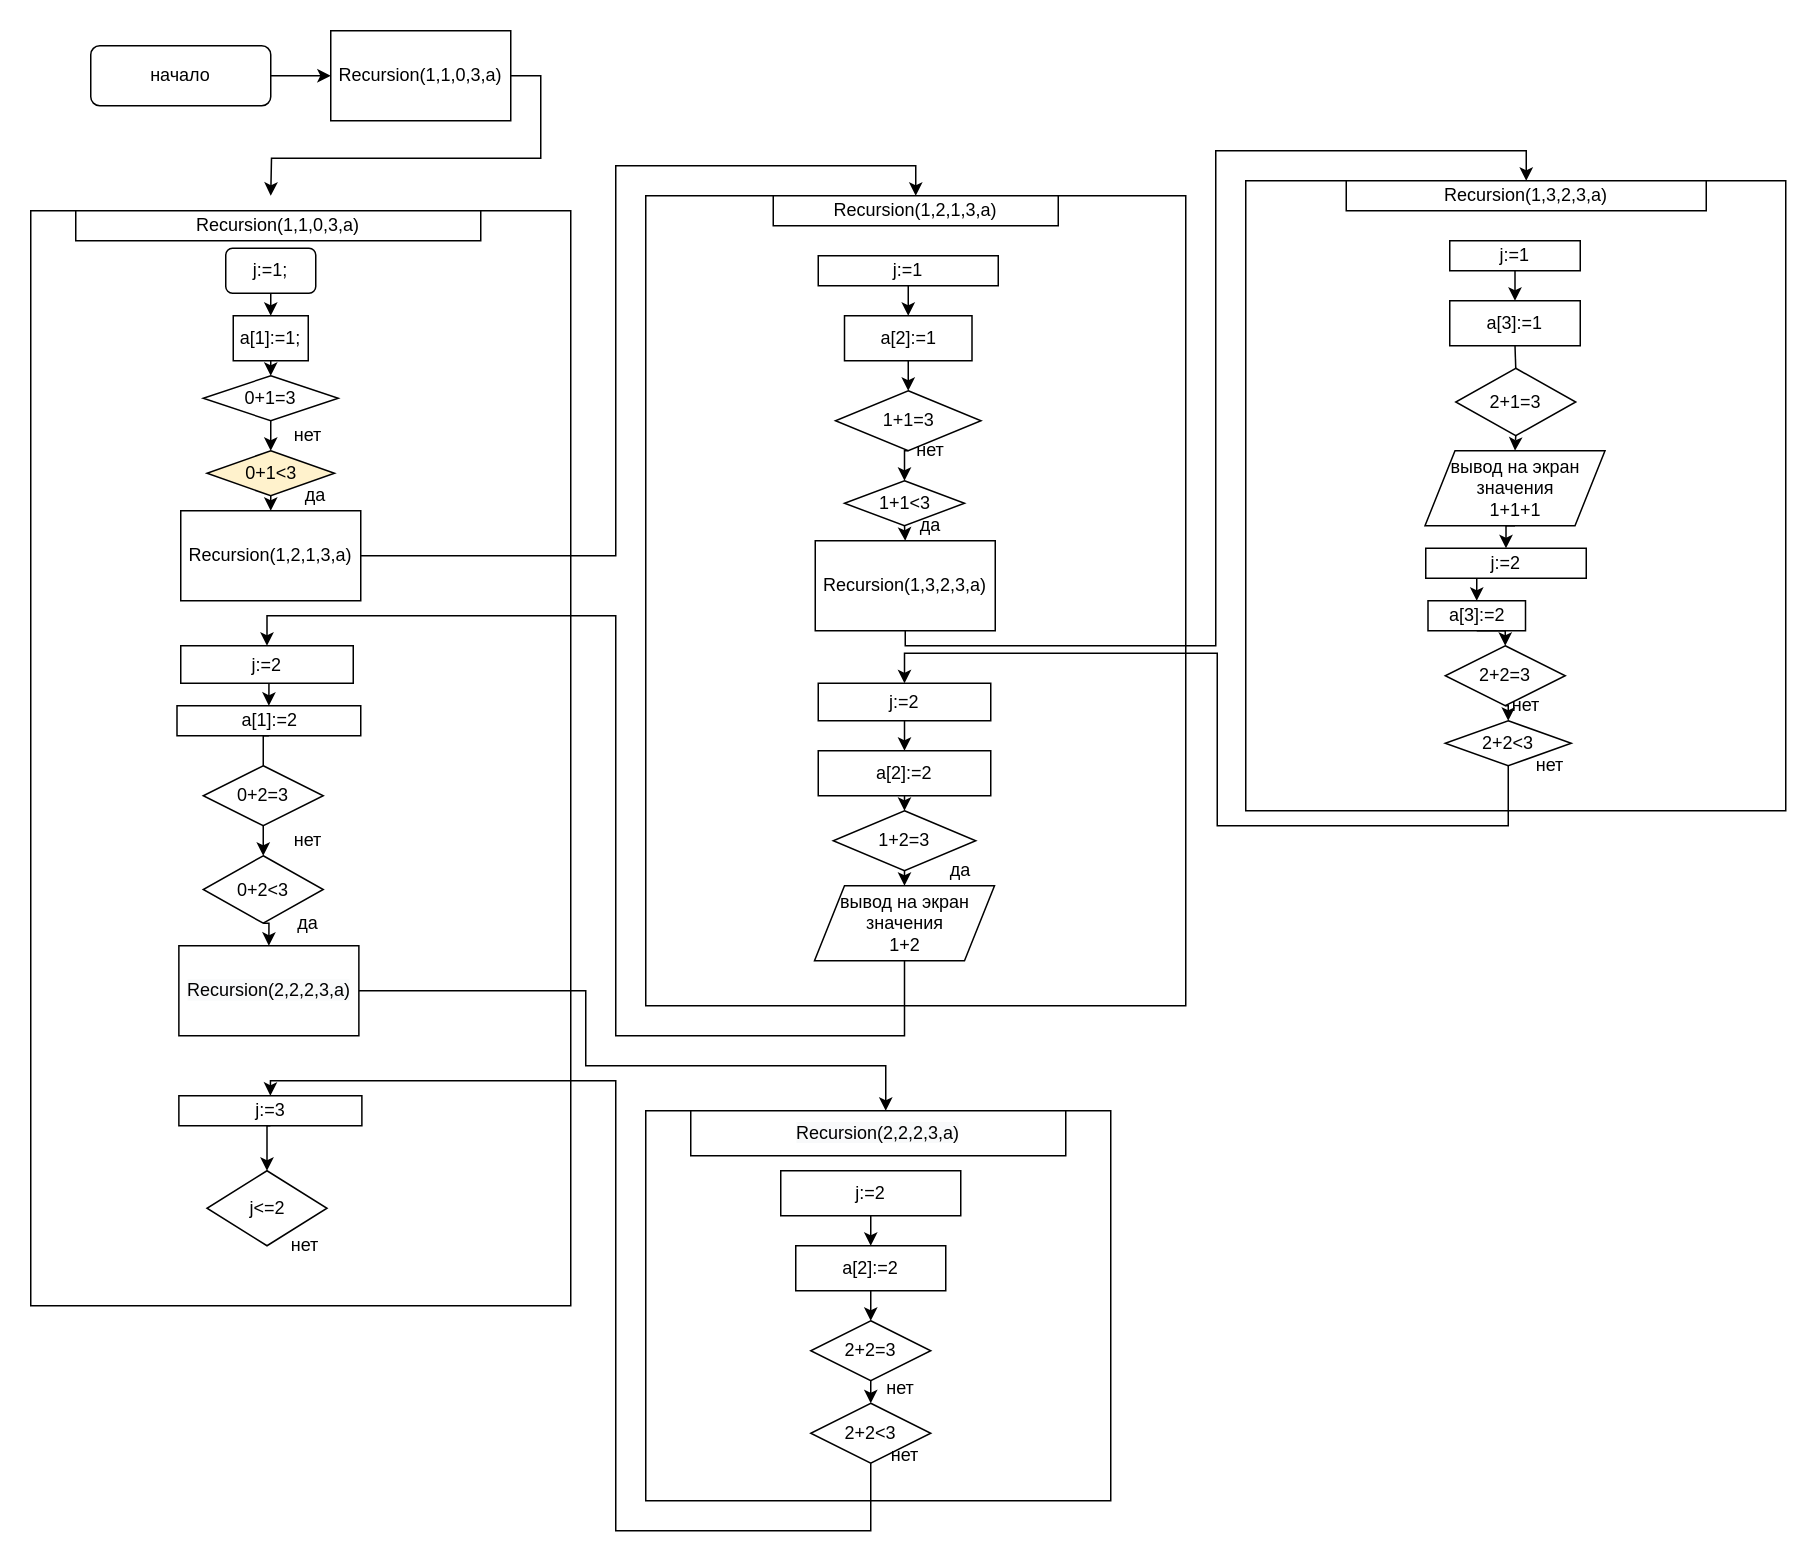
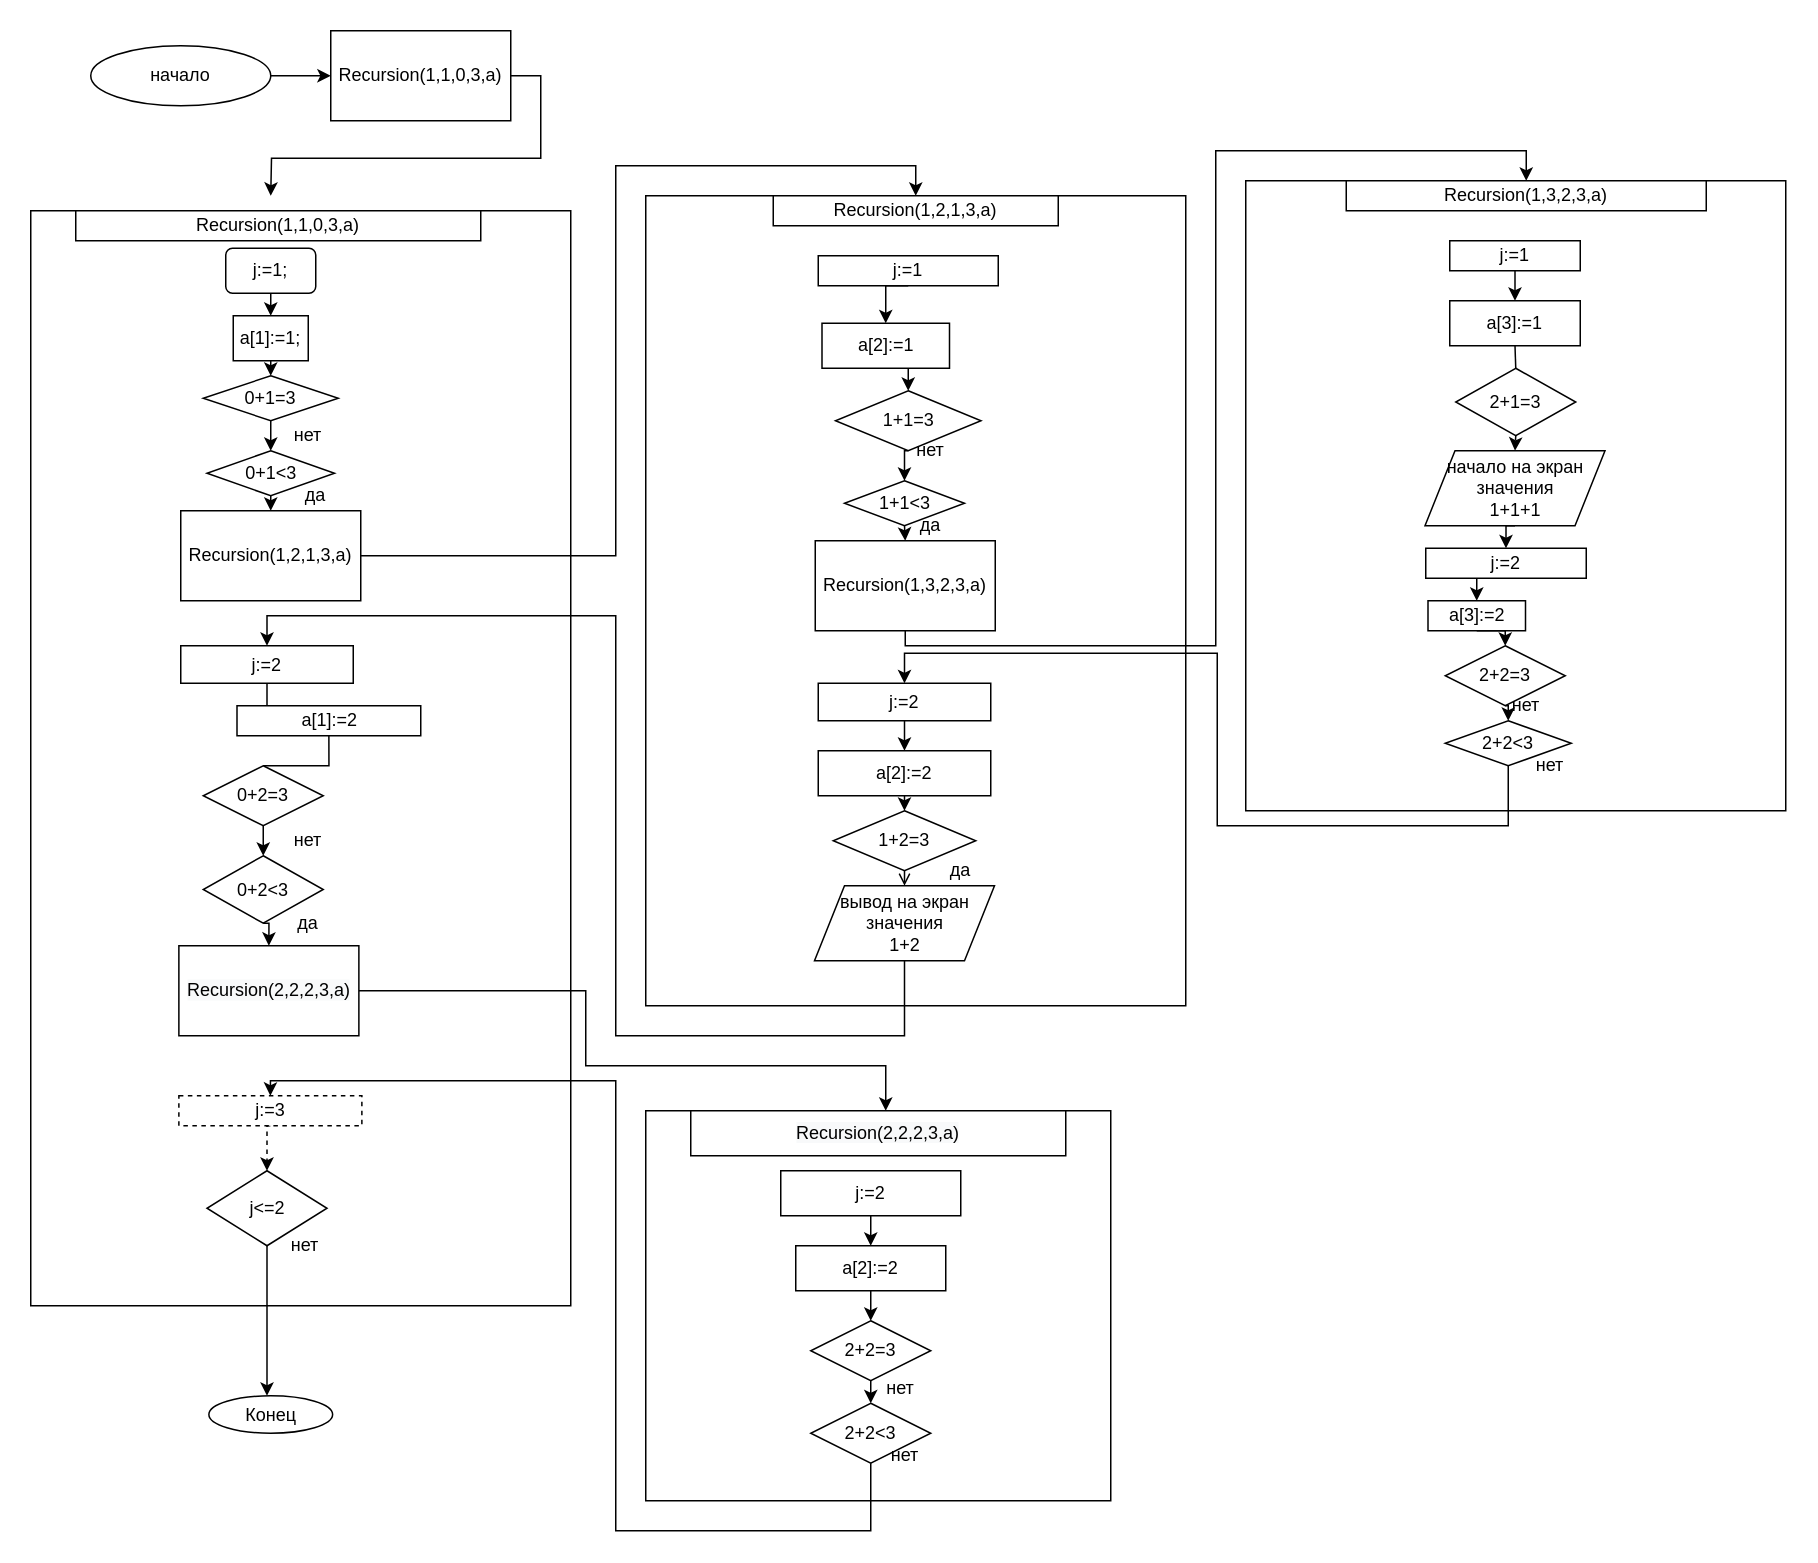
- <mxCell id="3" value="начало" style="whiteSpace=wrap;html=1;rounded=1;" vertex="1" parent="1"><mxGeometry x="60" y="30" width="120" height="40" as="geometry" /></mxCell>
+ <mxCell id="3" value="начало" style="ellipse;whiteSpace=wrap;html=1;" vertex="1" parent="1"><mxGeometry x="60" y="30" width="120" height="40" as="geometry" /></mxCell>
- <mxCell id="26" value="a[2]:=1" style="rounded=0;whiteSpace=wrap;html=1;" vertex="1" parent="1"><mxGeometry x="562.5" y="210" width="85" height="30" as="geometry" /></mxCell>
+ <mxCell id="26" value="a[2]:=1" style="rounded=0;whiteSpace=wrap;html=1;" vertex="1" parent="1"><mxGeometry x="547.5" y="215" width="85" height="30" as="geometry" /></mxCell>
- <mxCell id="17" value="0+1&amp;lt;3" style="rhombus;whiteSpace=wrap;html=1;fillColor=#fff2cc;" vertex="1" parent="1"><mxGeometry x="137.5" y="300" width="85" height="30" as="geometry" /></mxCell>
+ <mxCell id="17" value="0+1&amp;lt;3" style="rhombus;whiteSpace=wrap;html=1;" vertex="1" parent="1"><mxGeometry x="137.5" y="300" width="85" height="30" as="geometry" /></mxCell>
- <mxCell id="45" value="вывод на экран значения&lt;br&gt;1+1+1" style="shape=parallelogram;perimeter=parallelogramPerimeter;whiteSpace=wrap;html=1;fixedSize=1;" vertex="1" parent="1"><mxGeometry x="949.5" y="300" width="120" height="50" as="geometry" /></mxCell>
+ <mxCell id="45" value="начало на экран значения&lt;br&gt;1+1+1" style="shape=parallelogram;perimeter=parallelogramPerimeter;whiteSpace=wrap;html=1;fixedSize=1;" vertex="1" parent="1"><mxGeometry x="949.5" y="300" width="120" height="50" as="geometry" /></mxCell>
- <mxCell id="68" value="a[1]:=2" style="rounded=0;whiteSpace=wrap;html=1;" vertex="1" parent="1"><mxGeometry x="117.5" y="470" width="122.5" height="20" as="geometry" /></mxCell>
+ <mxCell id="68" value="a[1]:=2" style="rounded=0;whiteSpace=wrap;html=1;" vertex="1" parent="1"><mxGeometry x="157.5" y="470" width="122.5" height="20" as="geometry" /></mxCell>
- <mxCell id="60" style="edgeStyle=orthogonalEdgeStyle;rounded=0;orthogonalLoop=1;jettySize=auto;html=1;exitX=0.5;exitY=1;exitDx=0;exitDy=0;entryX=0.5;entryY=0;entryDx=0;entryDy=0;" edge="1" parent="1" source="61" target="64"><mxGeometry relative="1" as="geometry" /></mxCell>
+ <mxCell id="60" style="edgeStyle=orthogonalEdgeStyle;rounded=0;orthogonalLoop=1;jettySize=auto;html=1;exitX=0.5;exitY=1;exitDx=0;exitDy=0;entryX=0.5;entryY=0;entryDx=0;entryDy=0;endArrow=open;" edge="1" parent="1" source="61" target="64"><mxGeometry relative="1" as="geometry" /></mxCell>
- <mxCell id="91" value="j:=3" style="rounded=0;whiteSpace=wrap;html=1;" vertex="1" parent="1"><mxGeometry x="118.75" y="730" width="122" height="20" as="geometry" /></mxCell>
+ <mxCell id="91" value="j:=3" style="rounded=0;whiteSpace=wrap;html=1;dashed=1;" vertex="1" parent="1"><mxGeometry x="118.75" y="730" width="122" height="20" as="geometry" /></mxCell>
- <mxCell id="90" style="edgeStyle=orthogonalEdgeStyle;rounded=0;orthogonalLoop=1;jettySize=auto;html=1;exitX=0.5;exitY=1;exitDx=0;exitDy=0;entryX=0.5;entryY=0;entryDx=0;entryDy=0;" edge="1" parent="1" source="91" target="93"><mxGeometry relative="1" as="geometry" /></mxCell>
+ <mxCell id="90" style="edgeStyle=orthogonalEdgeStyle;rounded=0;orthogonalLoop=1;jettySize=auto;html=1;exitX=0.5;exitY=1;exitDx=0;exitDy=0;entryX=0.5;entryY=0;entryDx=0;entryDy=0;dashed=1;" edge="1" parent="1" source="91" target="93"><mxGeometry relative="1" as="geometry" /></mxCell>
+ <mxCell id="92" style="edgeStyle=orthogonalEdgeStyle;rounded=0;orthogonalLoop=1;jettySize=auto;html=1;exitX=0.5;exitY=1;exitDx=0;exitDy=0;" edge="1" parent="1" source="93" target="96"><mxGeometry relative="1" as="geometry"><mxPoint x="178" y="980" as="targetPoint" /><Array as="points"><mxPoint x="177" y="900" /><mxPoint x="177" y="943" /></Array></mxGeometry></mxCell>
+ <mxCell id="96" value="Конец" style="ellipse;whiteSpace=wrap;html=1;" vertex="1" parent="1"><mxGeometry x="138.75" y="930" width="82.5" height="25" as="geometry" /></mxCell>
